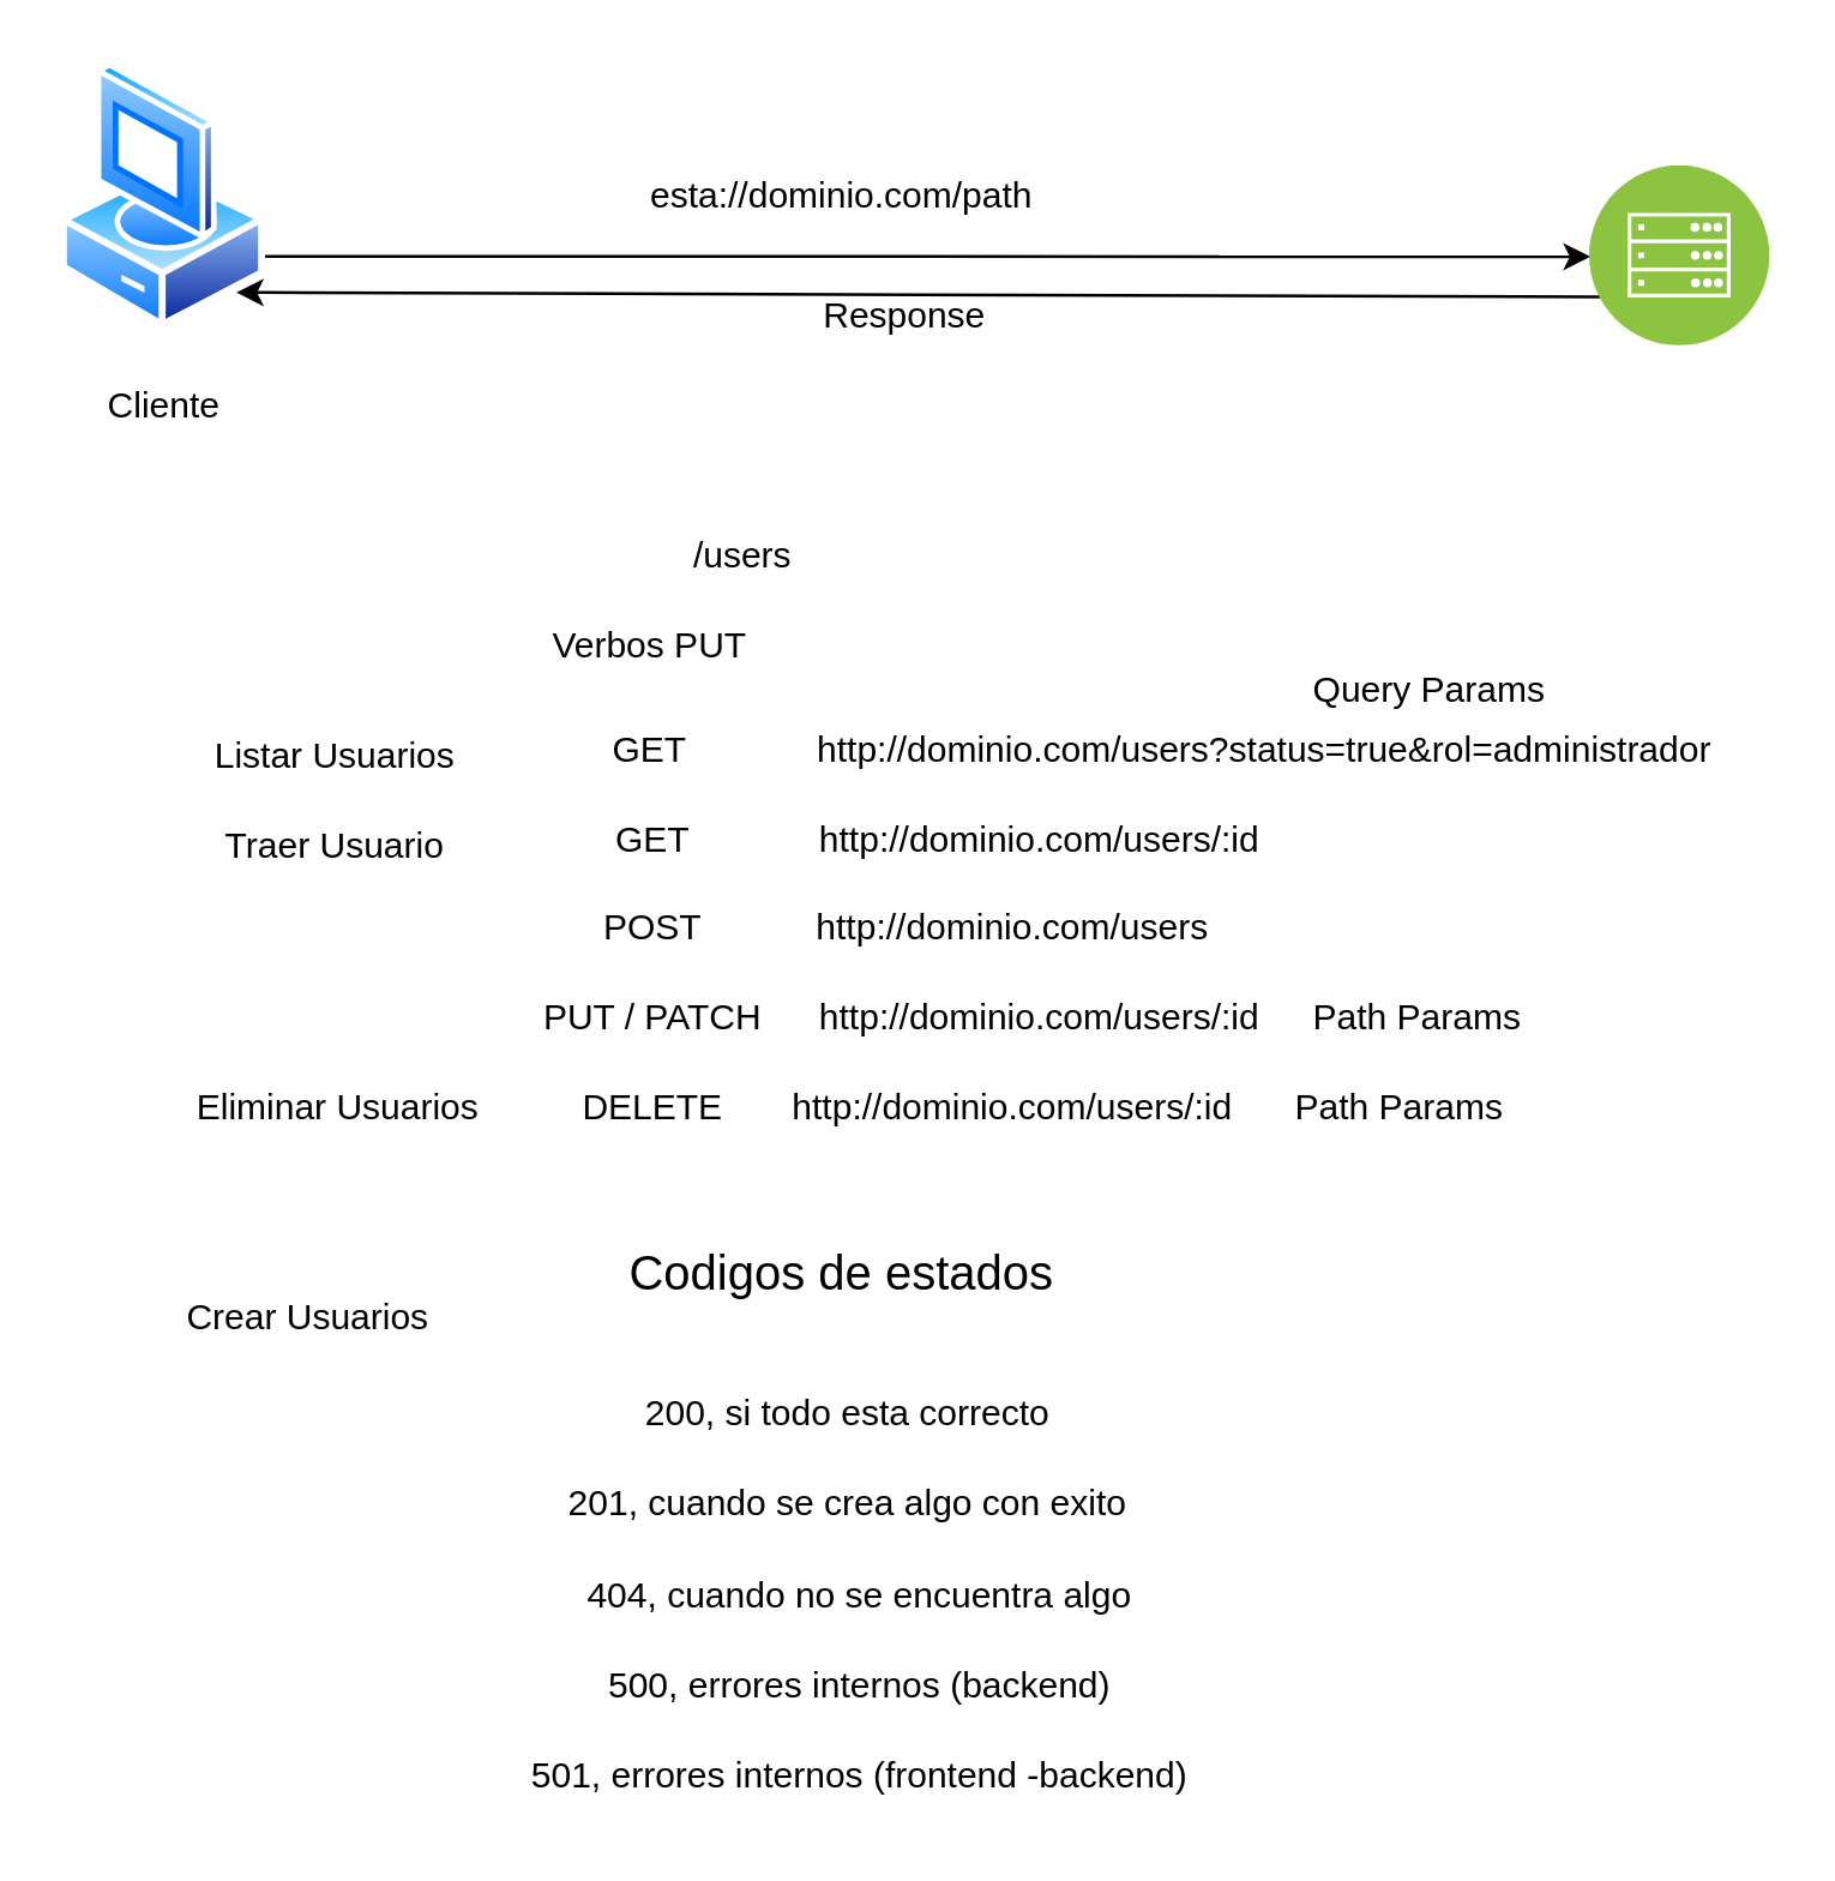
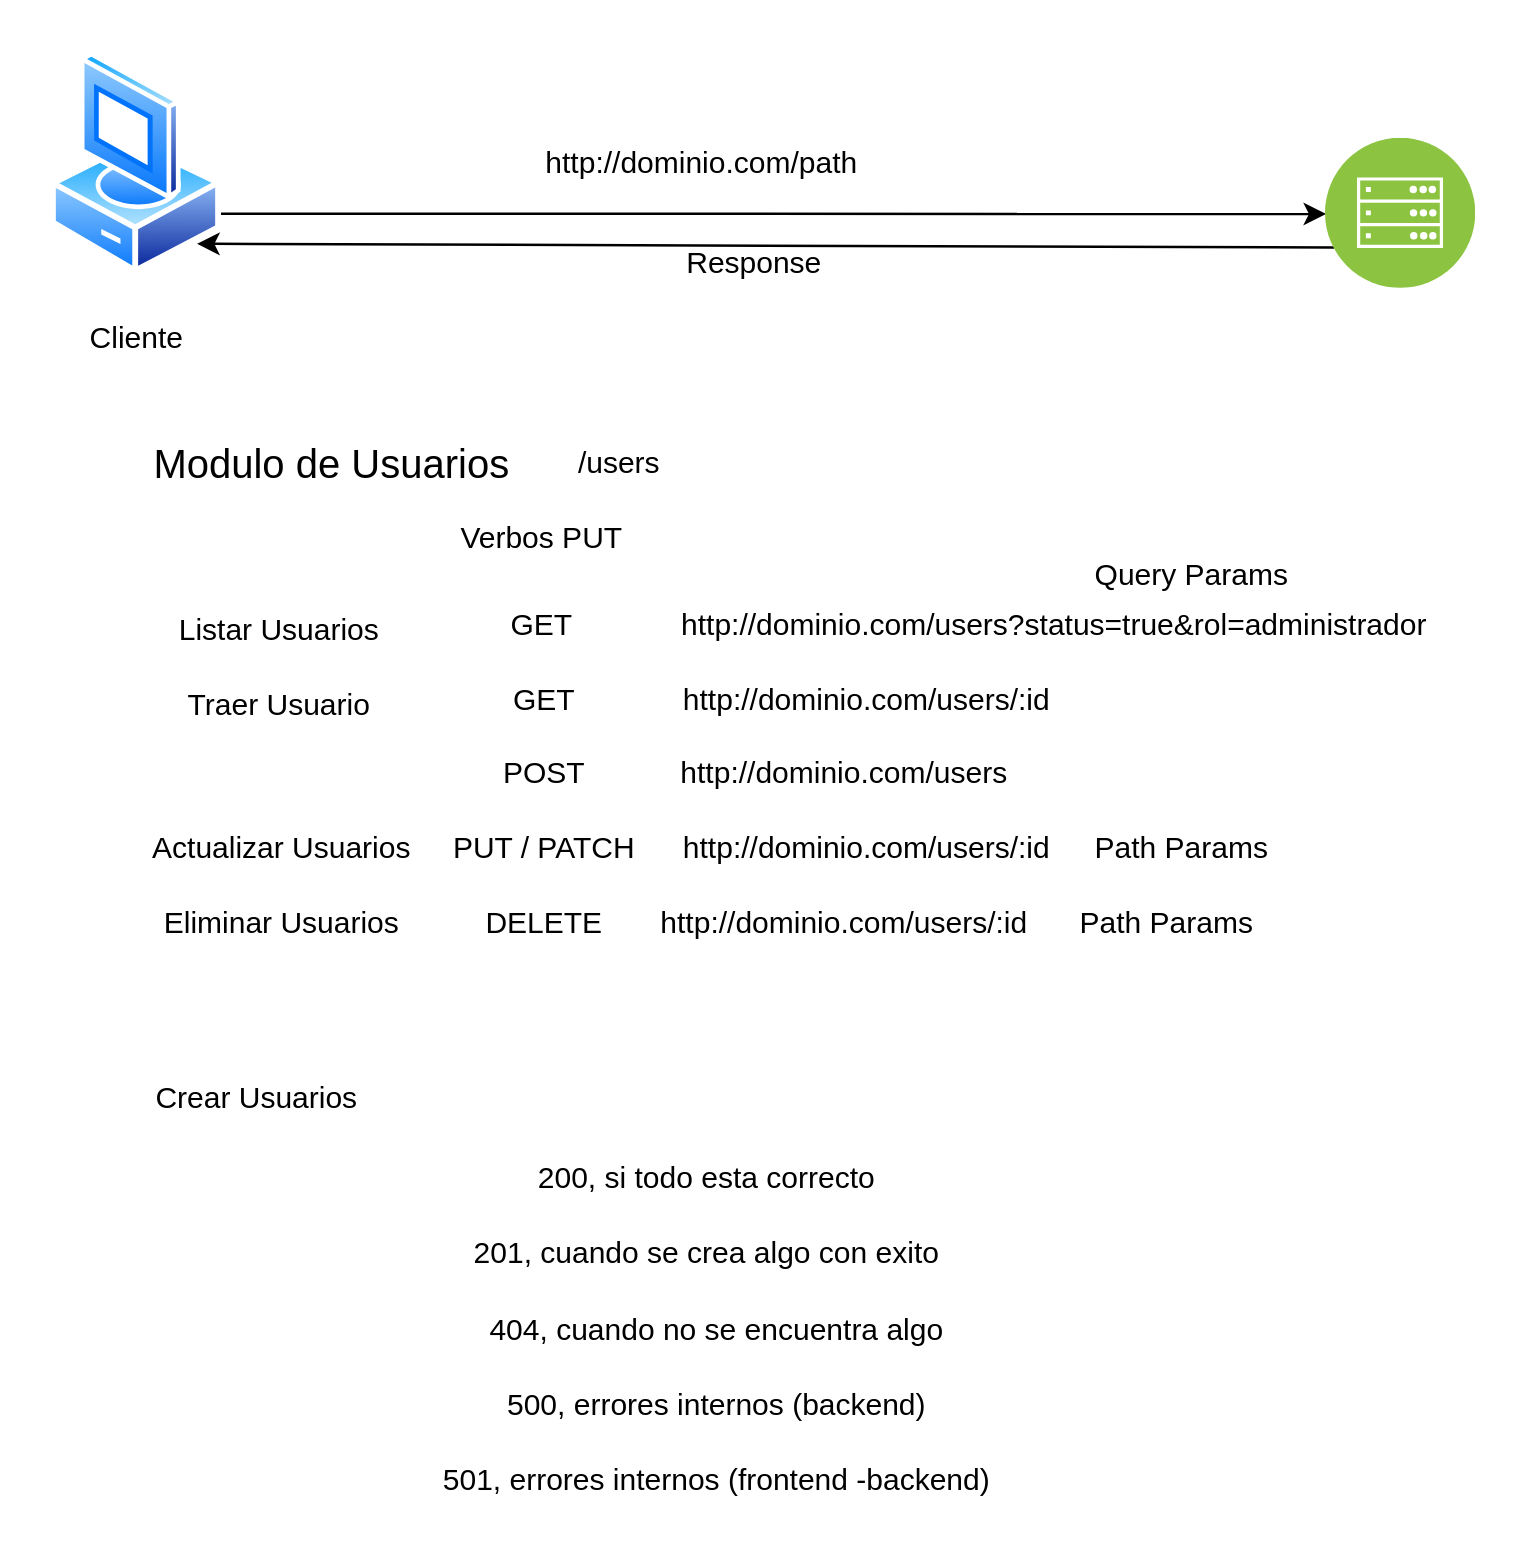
- <mxCell id="7" value="esta://dominio.com/path" style="text;html=1;align=center;verticalAlign=middle;resizable=0;points=[];autosize=1;strokeColor=none;fillColor=none;" parent="1" vertex="1"><mxGeometry x="210" y="55" width="140" height="20" as="geometry" /></mxCell>
+ <mxCell id="7" value="http://dominio.com/path" style="text;html=1;align=center;verticalAlign=middle;resizable=0;points=[];autosize=1;strokeColor=none;fillColor=none;" parent="1" vertex="1"><mxGeometry x="210" y="55" width="140" height="20" as="geometry" /></mxCell>
+ <mxCell id="11" value="&lt;font style=&quot;font-size: 16px&quot;&gt;Modulo de Usuarios&lt;/font&gt;" style="text;html=1;align=center;verticalAlign=middle;resizable=0;points=[];autosize=1;strokeColor=none;fillColor=none;" parent="1" vertex="1"><mxGeometry x="51.8" y="175" width="160" height="20" as="geometry" /></mxCell>
+ <mxCell id="18" value="Actualizar Usuarios" style="text;html=1;align=center;verticalAlign=middle;resizable=0;points=[];autosize=1;strokeColor=none;fillColor=none;fontSize=12;" parent="1" vertex="1"><mxGeometry x="51.8" y="329" width="120" height="20" as="geometry" /></mxCell>
- <mxCell id="30" value="&lt;font style=&quot;font-size: 16px&quot;&gt;Codigos de estados&lt;/font&gt;" style="text;html=1;align=center;verticalAlign=middle;resizable=0;points=[];autosize=1;strokeColor=none;fillColor=none;" vertex="1" parent="1"><mxGeometry x="200" y="414" width="160" height="20" as="geometry" /></mxCell>
